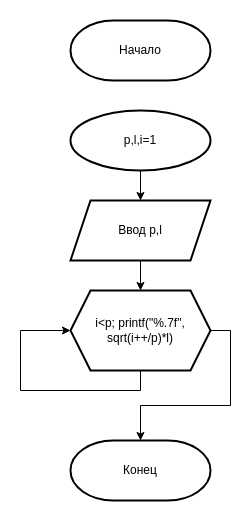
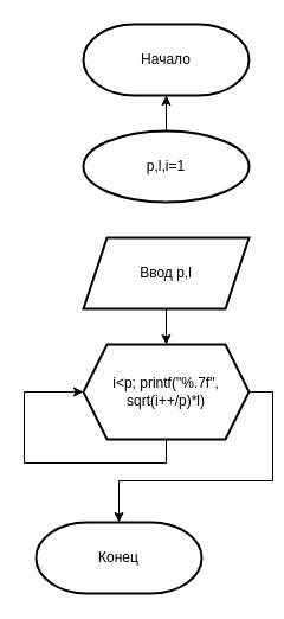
- <mxCell id="3" value="" style="edgeStyle=orthogonalEdgeStyle;rounded=0;orthogonalLoop=1;jettySize=auto;html=1;" edge="1" parent="1" source="4" target="6"><mxGeometry relative="1" as="geometry" /></mxCell>
+ <mxCell id="3" value="" style="edgeStyle=orthogonalEdgeStyle;rounded=0;orthogonalLoop=1;jettySize=auto;html=1;" edge="1" parent="1" source="4" target="2"><mxGeometry relative="1" as="geometry" /></mxCell>
- <mxCell id="10" value="Конец" style="strokeWidth=2;html=1;shape=mxgraph.flowchart.terminator;whiteSpace=wrap;" vertex="1" parent="1"><mxGeometry y="440" width="140" height="60" as="geometry" x="70" /></mxCell>
+ <mxCell id="10" value="Конец" style="strokeWidth=2;html=1;shape=mxgraph.flowchart.terminator;whiteSpace=wrap;" vertex="1" parent="1"><mxGeometry x="30" y="440" width="140" height="60" as="geometry" /></mxCell>
